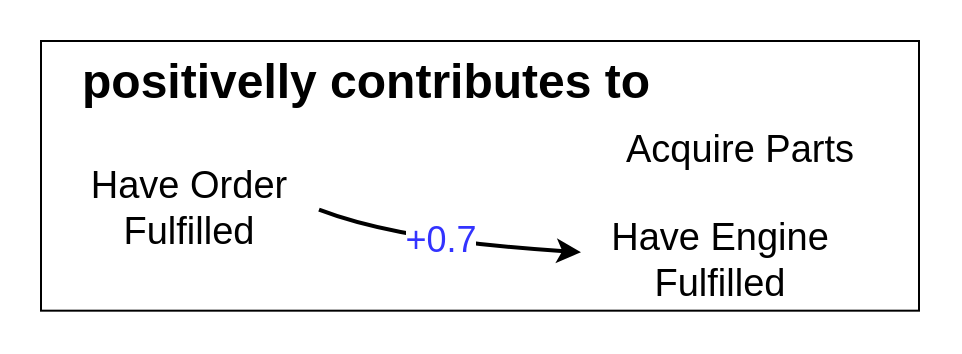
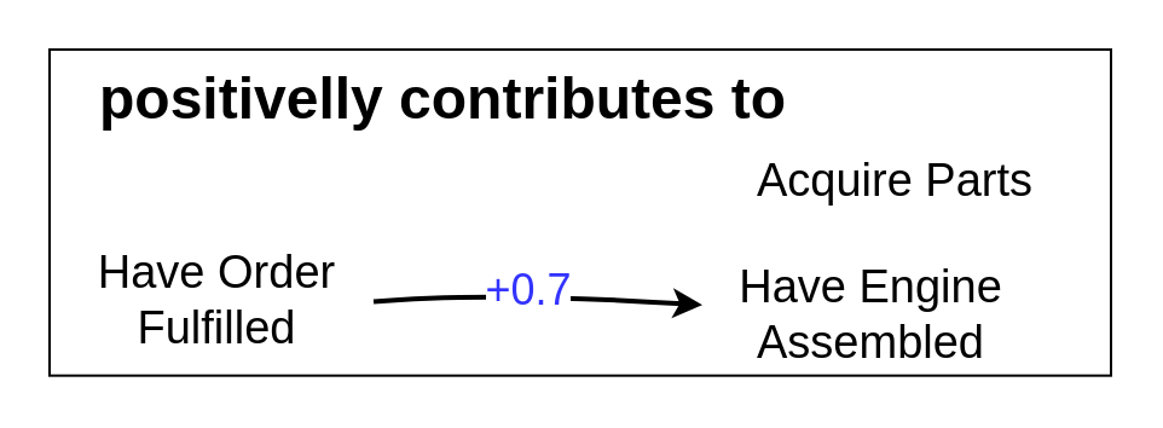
- <mxCell id="3" value="Have Order Fulfilled" style="text;html=1;align=center;verticalAlign=middle;whiteSpace=wrap;rounded=0;fontSize=19;" parent="1" vertex="1"><mxGeometry x="30" y="89.26" width="129" height="30" as="geometry" /></mxCell>
+ <mxCell id="3" value="Have Order Fulfilled" style="text;html=1;align=center;verticalAlign=middle;whiteSpace=wrap;rounded=0;fontSize=19;" parent="1" vertex="1"><mxGeometry x="25" y="109.26" width="129" height="30" as="geometry" /></mxCell>
- <mxCell id="5" value="Have Engine Fulfilled" style="text;html=1;align=center;verticalAlign=middle;whiteSpace=wrap;rounded=0;fontSize=19;" parent="1" vertex="1"><mxGeometry x="290" y="110" width="140" height="40" as="geometry" /></mxCell>
+ <mxCell id="5" value="Have Engine Assembled" style="text;html=1;align=center;verticalAlign=middle;whiteSpace=wrap;rounded=0;fontSize=19;" parent="1" vertex="1"><mxGeometry x="290" y="110" width="140" height="40" as="geometry" /></mxCell>
